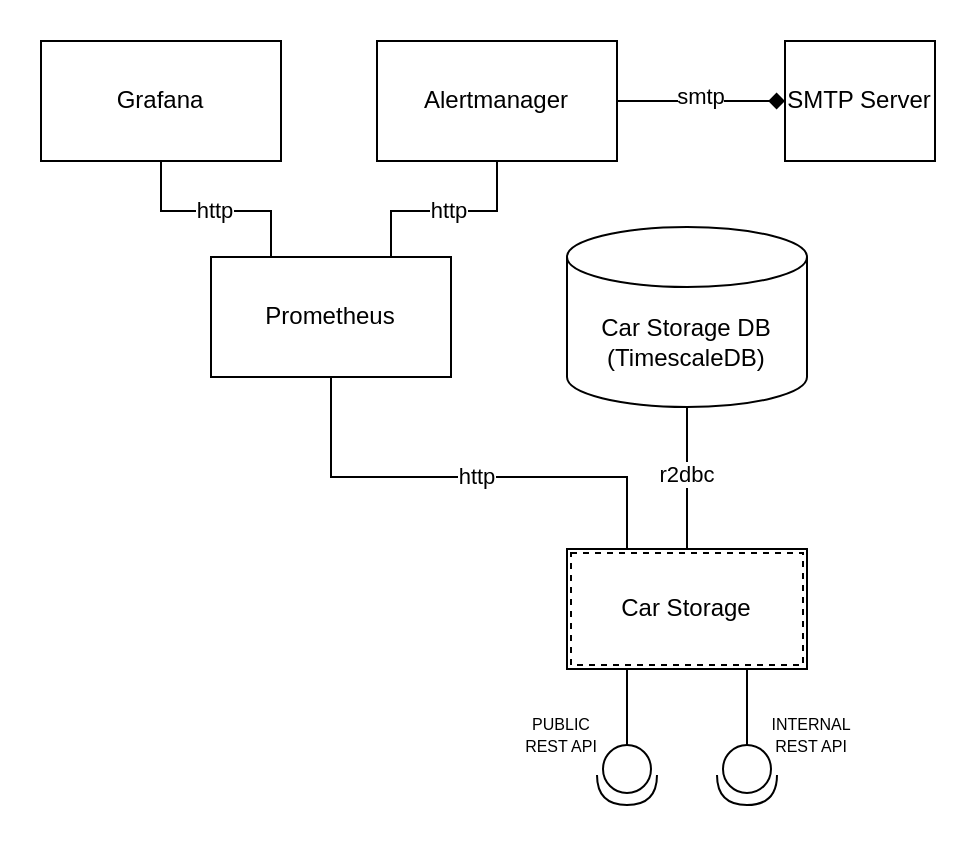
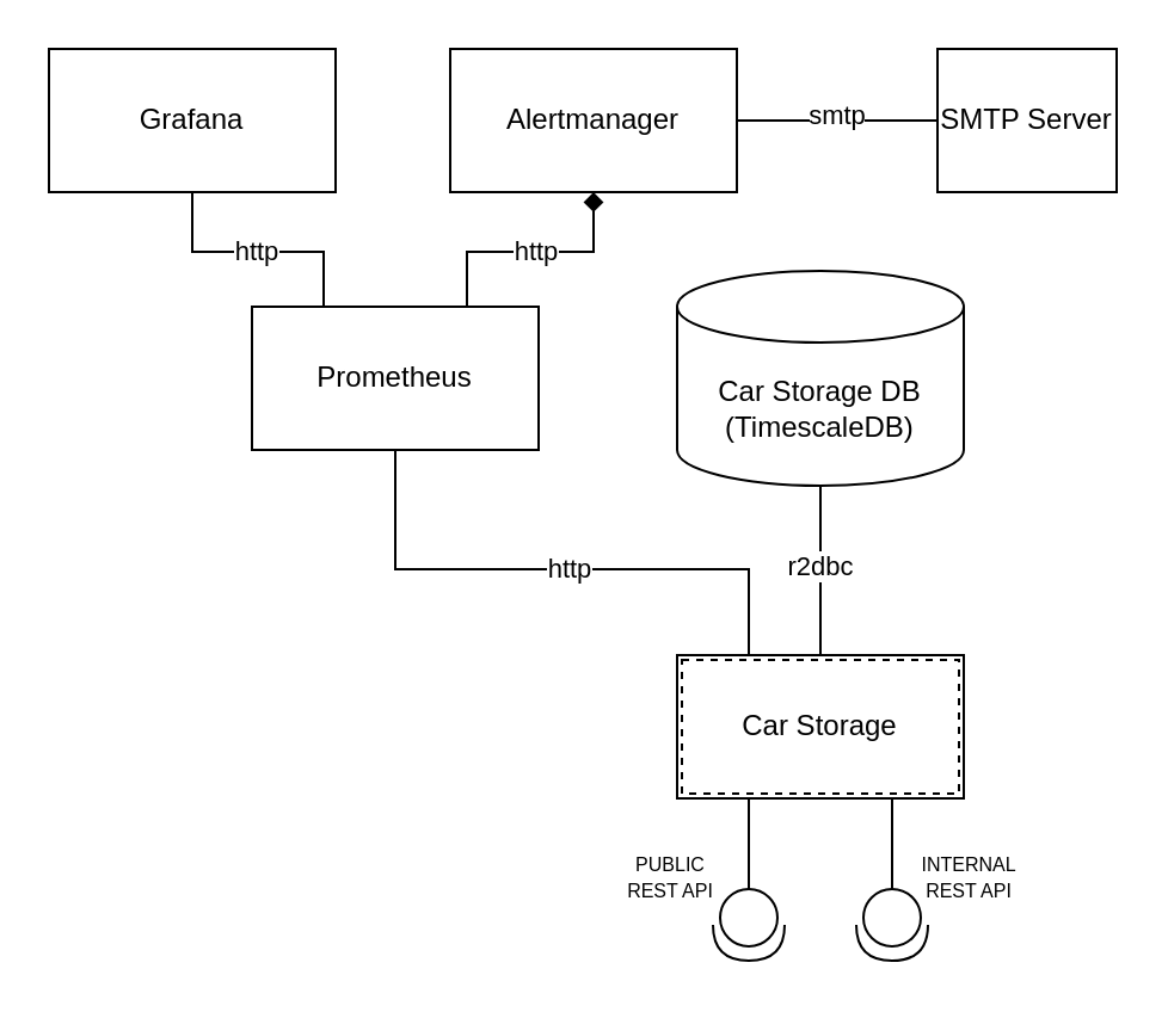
- <mxCell id="19" value="smtp" style="endArrow=diamond;html=1;rounded=0;exitX=1;exitY=0.5;exitDx=0;exitDy=0;entryX=0;entryY=0.5;entryDx=0;entryDy=0;" edge="1" parent="1" source="14" target="13"><mxGeometry y="2" width="50" height="50" relative="1" as="geometry"><mxPoint x="-120" y="-7" as="sourcePoint" /><mxPoint x="-37.88" y="-42.78" as="targetPoint" /><Array as="points" /><mxPoint as="offset" /></mxGeometry></mxCell>
+ <mxCell id="19" value="smtp" style="endArrow=none;html=1;rounded=0;exitX=1;exitY=0.5;exitDx=0;exitDy=0;entryX=0;entryY=0.5;entryDx=0;entryDy=0;" edge="1" parent="1" source="14" target="13"><mxGeometry y="2" width="50" height="50" relative="1" as="geometry"><mxPoint x="-120" y="-7" as="sourcePoint" /><mxPoint x="-37.88" y="-42.78" as="targetPoint" /><Array as="points" /><mxPoint as="offset" /></mxGeometry></mxCell>
- <mxCell id="17" value="" style="endArrow=none;html=1;rounded=0;entryX=0.5;entryY=1;entryDx=0;entryDy=0;exitX=0.75;exitY=0;exitDx=0;exitDy=0;" edge="1" parent="1" source="12" target="14"><mxGeometry width="50" height="50" relative="1" as="geometry"><mxPoint x="200" y="122" as="sourcePoint" /><mxPoint x="186" y="233" as="targetPoint" /><Array as="points"><mxPoint x="195" y="105" /><mxPoint x="248" y="105" /></Array></mxGeometry></mxCell>
+ <mxCell id="17" value="" style="endArrow=diamond;html=1;rounded=0;entryX=0.5;entryY=1;entryDx=0;entryDy=0;exitX=0.75;exitY=0;exitDx=0;exitDy=0;" edge="1" parent="1" source="12" target="14"><mxGeometry width="50" height="50" relative="1" as="geometry"><mxPoint x="200" y="122" as="sourcePoint" /><mxPoint x="186" y="233" as="targetPoint" /><Array as="points"><mxPoint x="195" y="105" /><mxPoint x="248" y="105" /></Array></mxGeometry></mxCell>
